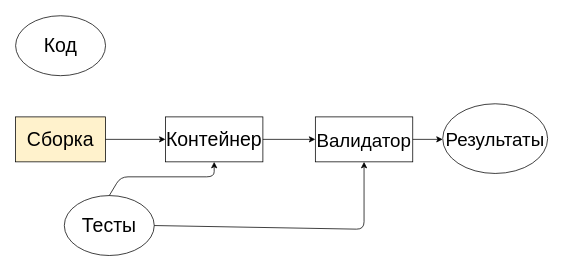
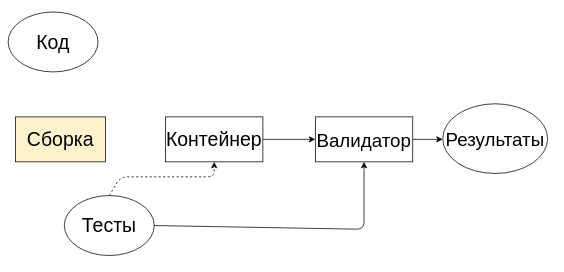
- <mxCell id="2" value="&lt;font style=&quot;font-size: 26px;&quot;&gt;Код&lt;/font&gt;" style="ellipse;whiteSpace=wrap;html=1;fontSize=26;" vertex="1" parent="1"><mxGeometry x="20" y="20.5" width="120" height="80" as="geometry" /></mxCell>
+ <mxCell id="2" value="&lt;font style=&quot;font-size: 26px;&quot;&gt;Код&lt;/font&gt;" style="ellipse;whiteSpace=wrap;html=1;fontSize=26;" vertex="1" parent="1"><mxGeometry x="10" y="15.5" width="120" height="80" as="geometry" /></mxCell>
- <mxCell id="5" value="" style="endArrow=classic;html=1;exitX=1;exitY=0.5;exitDx=0;exitDy=0;entryX=0;entryY=0.5;entryDx=0;entryDy=0;fontSize=26;" edge="1" parent="1" source="3" target="4"><mxGeometry width="50" height="50" relative="1" as="geometry"><mxPoint x="150" y="265.5" as="sourcePoint" /><mxPoint x="200" y="215.5" as="targetPoint" /></mxGeometry></mxCell>
- <mxCell id="7" value="" style="endArrow=classic;html=1;entryX=0.5;entryY=1;entryDx=0;entryDy=0;exitX=0.5;exitY=0;exitDx=0;exitDy=0;fontSize=26;" edge="1" parent="1" source="6" target="4"><mxGeometry width="50" height="50" relative="1" as="geometry"><mxPoint x="270" y="295.5" as="sourcePoint" /><mxPoint x="300" y="365.5" as="targetPoint" /><Array as="points"><mxPoint x="160" y="235.5" /><mxPoint x="285" y="235.5" /></Array></mxGeometry></mxCell>
+ <mxCell id="7" value="" style="endArrow=classic;html=1;entryX=0.5;entryY=1;entryDx=0;entryDy=0;exitX=0.5;exitY=0;exitDx=0;exitDy=0;fontSize=26;dashed=1;" edge="1" parent="1" source="6" target="4"><mxGeometry width="50" height="50" relative="1" as="geometry"><mxPoint x="270" y="295.5" as="sourcePoint" /><mxPoint x="300" y="365.5" as="targetPoint" /><Array as="points"><mxPoint x="160" y="235.5" /><mxPoint x="285" y="235.5" /></Array></mxGeometry></mxCell>
